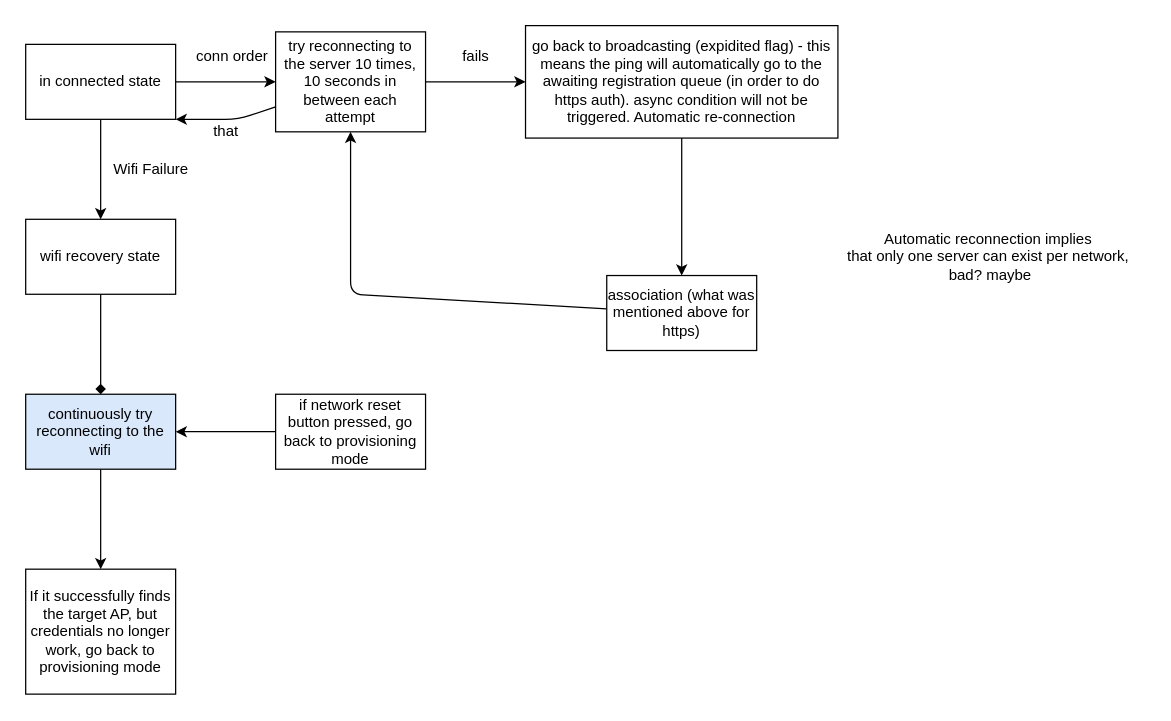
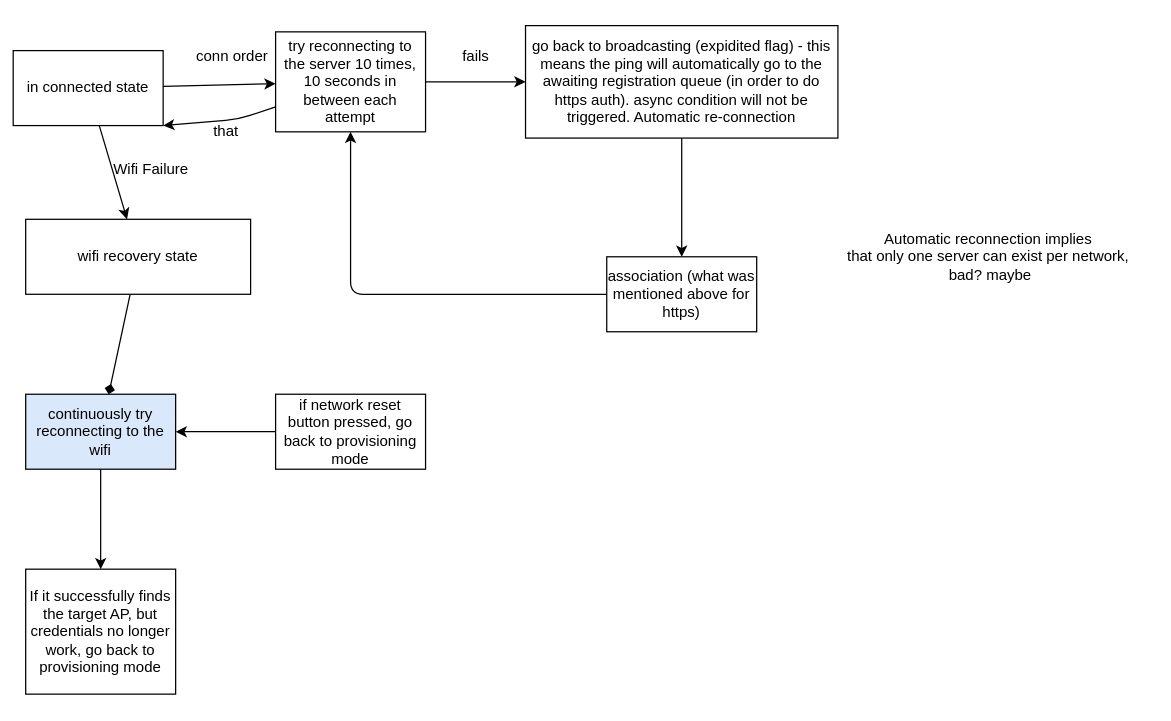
- <mxCell id="4" value="in connected state" style="rounded=0;whiteSpace=wrap;html=1;" vertex="1" parent="1"><mxGeometry x="20" y="35" width="120" height="60" as="geometry" /></mxCell>
+ <mxCell id="4" value="in connected state" style="rounded=0;whiteSpace=wrap;html=1;" vertex="1" parent="1"><mxGeometry x="10" y="40" width="120" height="60" as="geometry" /></mxCell>
- <mxCell id="6" value="wifi recovery state" style="whiteSpace=wrap;html=1;rounded=0;" vertex="1" parent="1"><mxGeometry x="20" y="175" width="120" height="60" as="geometry" /></mxCell>
+ <mxCell id="6" value="wifi recovery state" style="whiteSpace=wrap;html=1;rounded=0;" vertex="1" parent="1"><mxGeometry x="20" y="175" width="180" height="60" as="geometry" /></mxCell>
- <mxCell id="21" value="association (what was mentioned above for https)" style="whiteSpace=wrap;html=1;rounded=0;" vertex="1" parent="1"><mxGeometry x="485" y="220" width="120" height="60" as="geometry" /></mxCell>
+ <mxCell id="21" value="association (what was mentioned above for https)" style="whiteSpace=wrap;html=1;rounded=0;" vertex="1" parent="1"><mxGeometry x="485" y="205" width="120" height="60" as="geometry" /></mxCell>
